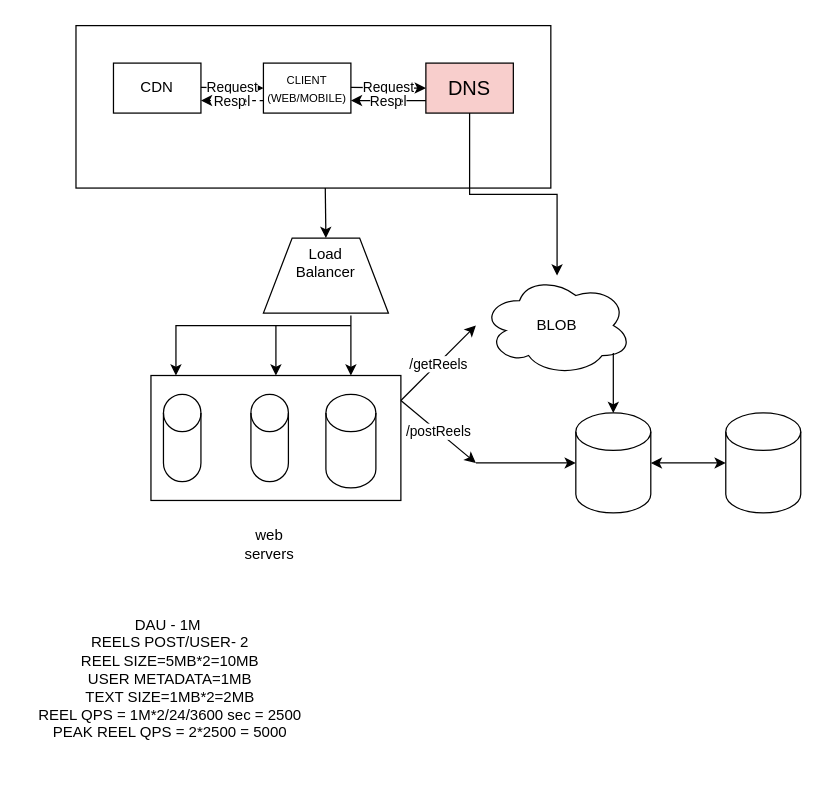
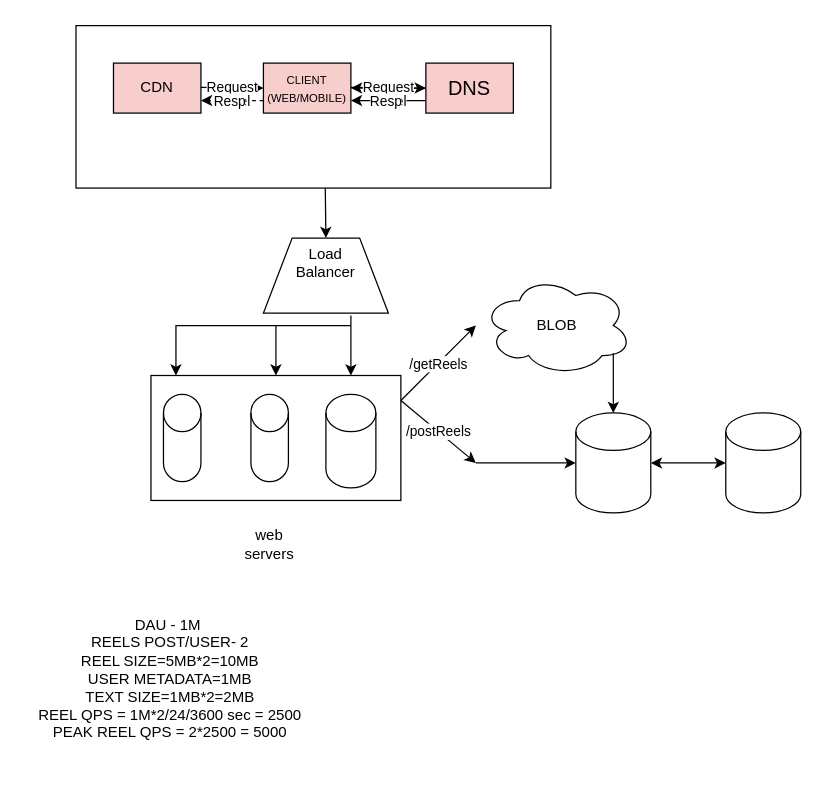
- <mxCell id="3" value="CDN" style="rounded=0;whiteSpace=wrap;html=1;" vertex="1" parent="1"><mxGeometry x="90" y="50" width="70" height="40" as="geometry" /></mxCell>
+ <mxCell id="3" value="CDN" style="rounded=0;whiteSpace=wrap;html=1;fillColor=#f8cecc;" vertex="1" parent="1"><mxGeometry x="90" y="50" width="70" height="40" as="geometry" /></mxCell>
- <mxCell id="4" value="&lt;font style=&quot;font-size: 9px;&quot;&gt;CLIENT (WEB/MOBILE)&lt;/font&gt;" style="rounded=0;whiteSpace=wrap;html=1;" vertex="1" parent="1"><mxGeometry x="210" y="50" width="70" height="40" as="geometry" /></mxCell>
+ <mxCell id="4" value="&lt;font style=&quot;font-size: 9px;&quot;&gt;CLIENT (WEB/MOBILE)&lt;/font&gt;" style="rounded=0;whiteSpace=wrap;html=1;fillColor=#f8cecc;" vertex="1" parent="1"><mxGeometry x="210" y="50" width="70" height="40" as="geometry" /></mxCell>
- <mxCell id="5" value="" style="edgeStyle=orthogonalEdgeStyle;rounded=0;orthogonalLoop=1;jettySize=auto;html=1;" edge="1" parent="1" source="6" target="37"><mxGeometry relative="1" as="geometry" /></mxCell>
+ <mxCell id="5" value="" style="edgeStyle=orthogonalEdgeStyle;rounded=0;orthogonalLoop=1;jettySize=auto;html=1;" edge="1" parent="1" source="6" target="4"><mxGeometry relative="1" as="geometry" /></mxCell>
